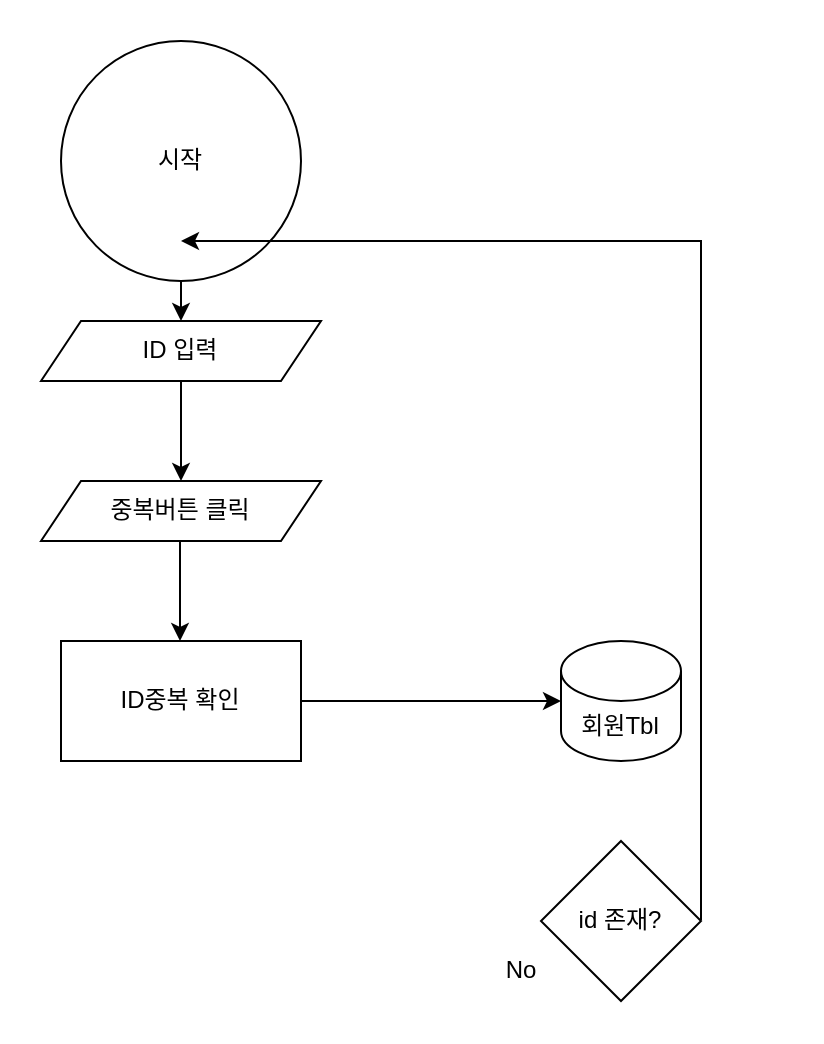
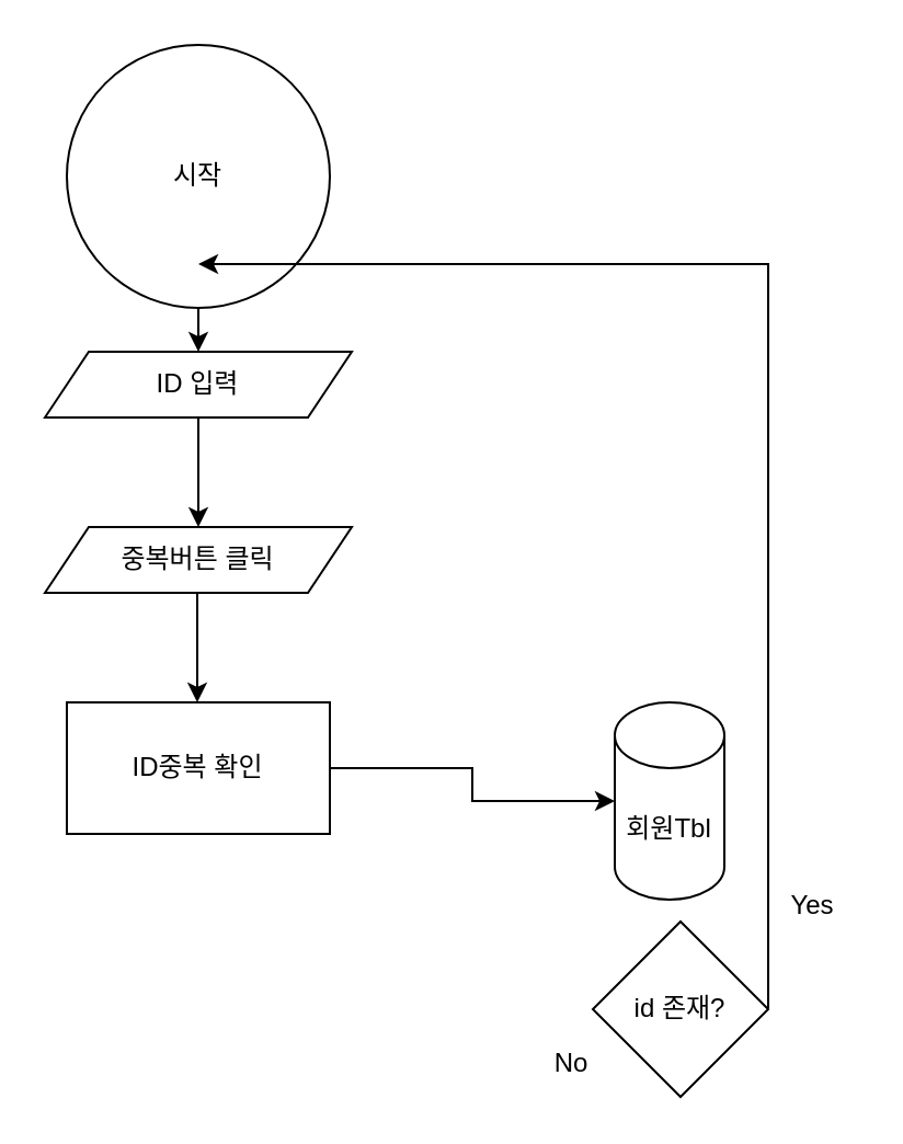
- <mxCell id="9" value="회원Tbl" style="shape=cylinder3;whiteSpace=wrap;html=1;boundedLbl=1;backgroundOutline=1;size=15;" vertex="1" parent="1"><mxGeometry x="280" y="320" width="60" height="60" as="geometry" /></mxCell>
+ <mxCell id="9" value="회원Tbl" style="shape=cylinder3;whiteSpace=wrap;html=1;boundedLbl=1;backgroundOutline=1;size=15;" vertex="1" parent="1"><mxGeometry x="280" y="320" width="50" height="90" as="geometry" /></mxCell>
+ <mxCell id="13" value="Yes" style="text;html=1;align=center;verticalAlign=middle;resizable=0;points=[];autosize=1;strokeColor=none;fillColor=none;" vertex="1" parent="1"><mxGeometry x="350" y="398" width="40" height="30" as="geometry" /></mxCell>
